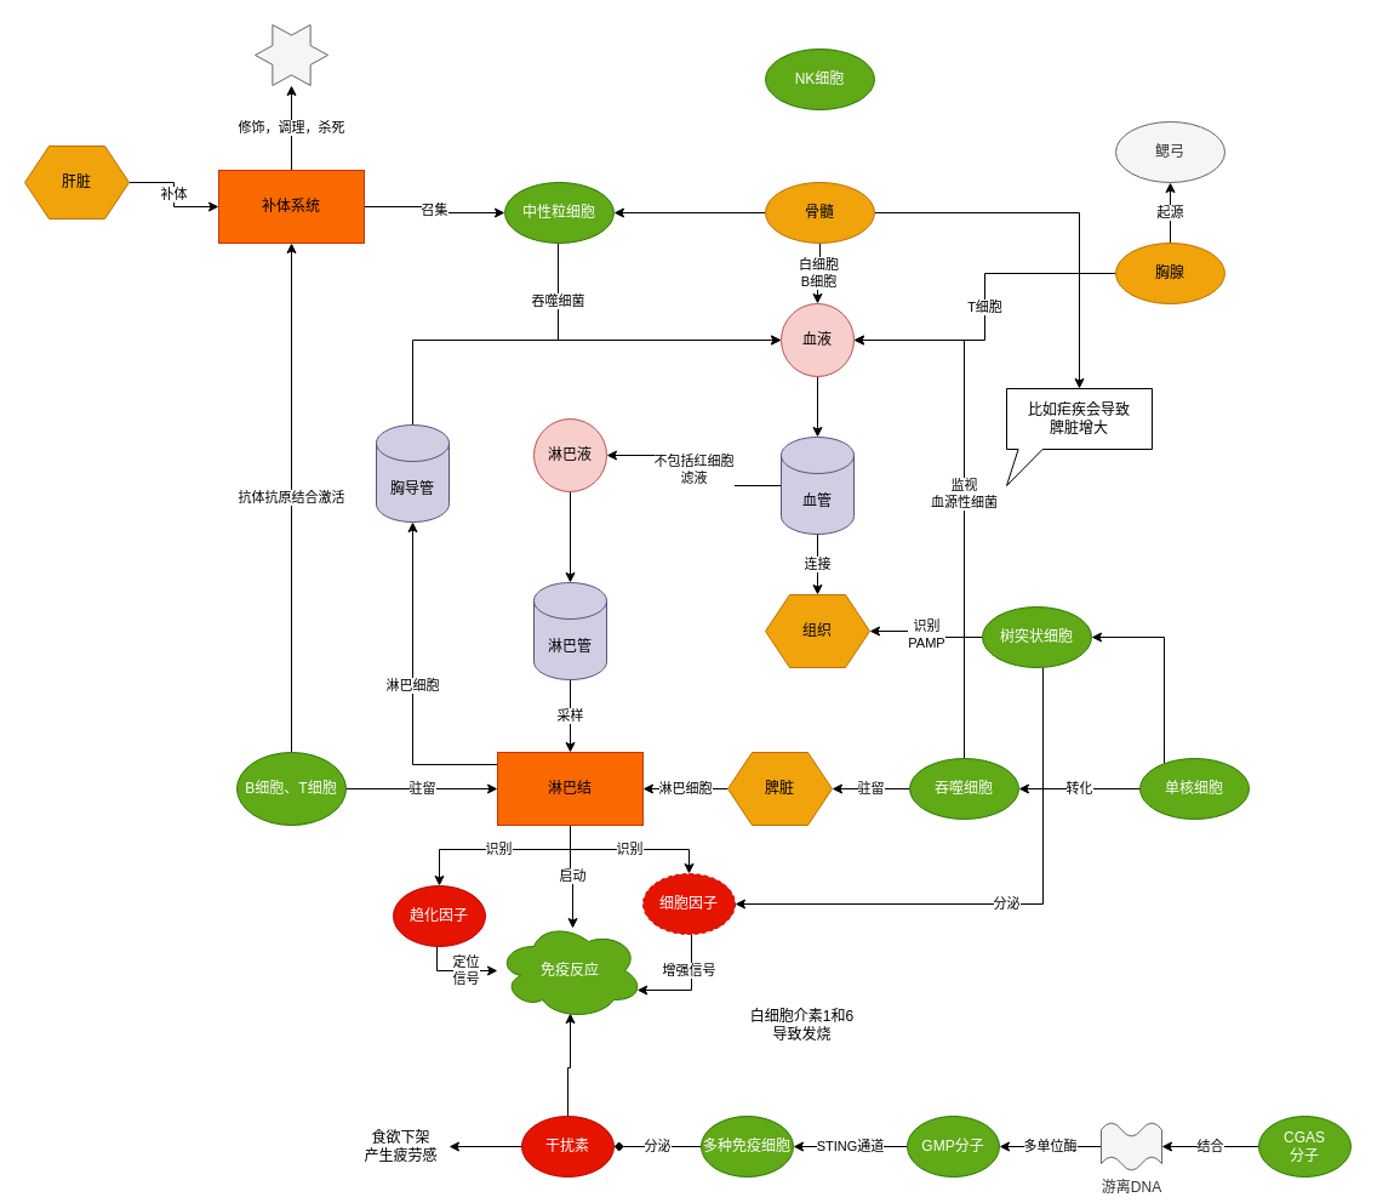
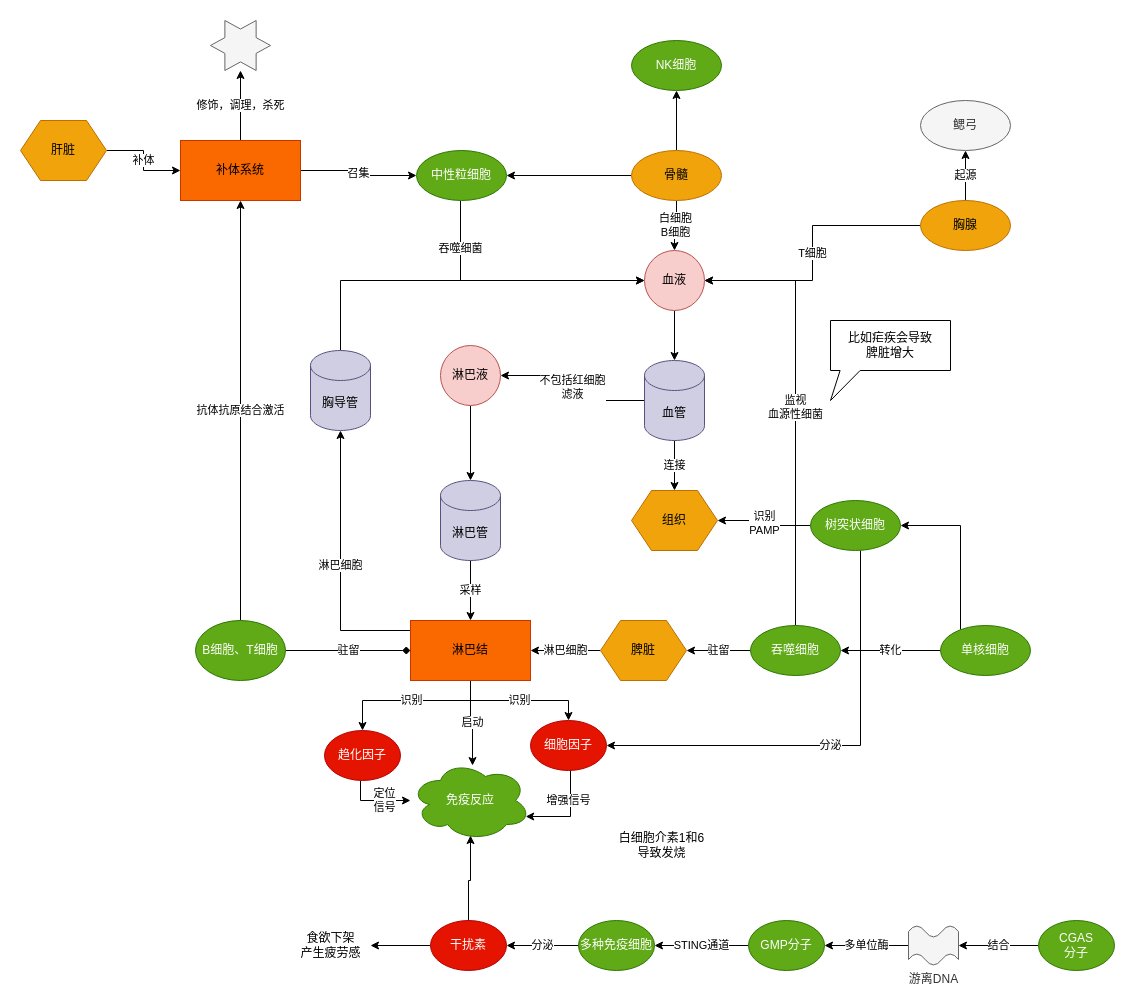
- <mxCell id="21" style="edgeStyle=orthogonalEdgeStyle;rounded=0;orthogonalLoop=1;jettySize=auto;html=1;" parent="1" source="23" target="33" edge="1"><mxGeometry relative="1" as="geometry" /></mxCell>
+ <mxCell id="21" style="edgeStyle=orthogonalEdgeStyle;rounded=0;orthogonalLoop=1;jettySize=auto;html=1;" parent="1" source="23" target="64" edge="1"><mxGeometry relative="1" as="geometry" /></mxCell>
- <mxCell id="16" value="驻留" style="edgeStyle=orthogonalEdgeStyle;rounded=0;orthogonalLoop=1;jettySize=auto;html=1;" parent="1" source="18" target="6" edge="1"><mxGeometry relative="1" as="geometry" /></mxCell>
+ <mxCell id="16" value="驻留" style="edgeStyle=orthogonalEdgeStyle;rounded=0;orthogonalLoop=1;jettySize=auto;html=1;endArrow=diamond;" parent="1" source="18" target="6" edge="1"><mxGeometry relative="1" as="geometry" /></mxCell>
- <mxCell id="35" value="细胞因子" style="ellipse;whiteSpace=wrap;html=1;fillColor=#e51400;fontColor=#ffffff;strokeColor=#B20000;dashed=1;" parent="1" vertex="1"><mxGeometry x="530" y="720" width="76" height="50" as="geometry" /></mxCell>
+ <mxCell id="35" value="细胞因子" style="ellipse;whiteSpace=wrap;html=1;fillColor=#e51400;fontColor=#ffffff;strokeColor=#B20000;" parent="1" vertex="1"><mxGeometry x="530" y="720" width="76" height="50" as="geometry" /></mxCell>
- <mxCell id="54" value="分泌" style="edgeStyle=orthogonalEdgeStyle;rounded=0;orthogonalLoop=1;jettySize=auto;html=1;entryX=1;entryY=0.5;entryDx=0;entryDy=0;endArrow=diamond;" parent="1" source="55" target="47" edge="1"><mxGeometry relative="1" as="geometry" /></mxCell>
+ <mxCell id="54" value="分泌" style="edgeStyle=orthogonalEdgeStyle;rounded=0;orthogonalLoop=1;jettySize=auto;html=1;entryX=1;entryY=0.5;entryDx=0;entryDy=0;" parent="1" source="55" target="47" edge="1"><mxGeometry relative="1" as="geometry" /></mxCell>
